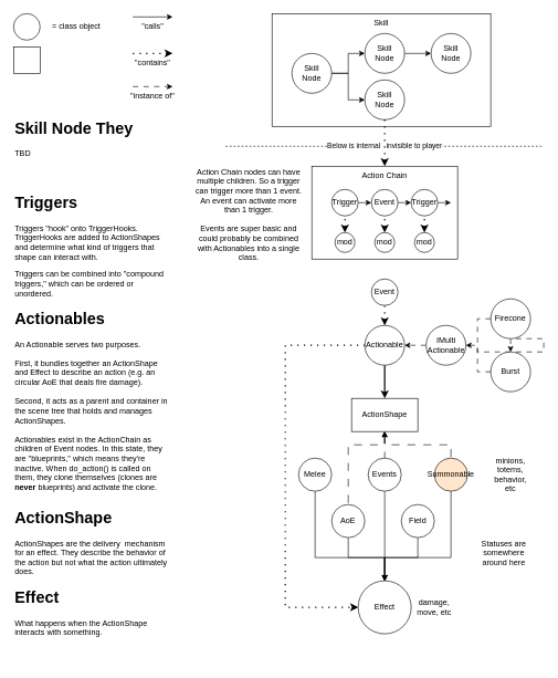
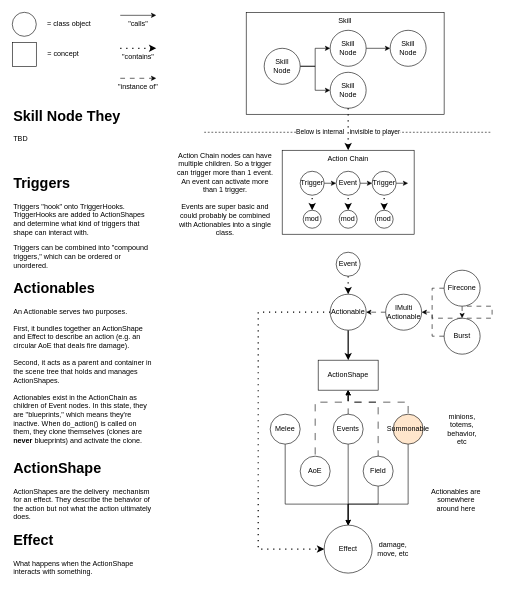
+ <mxCell id="5" value="= concept" style="text;html=1;align=center;verticalAlign=middle;whiteSpace=wrap;rounded=0;" parent="1" vertex="1"><mxGeometry x="60" y="75" width="90" height="30" as="geometry" /></mxCell>
+ <mxCell id="65" style="edgeStyle=orthogonalEdgeStyle;rounded=0;orthogonalLoop=1;jettySize=auto;html=1;exitX=0.5;exitY=1;exitDx=0;exitDy=0;entryX=0.5;entryY=0;entryDx=0;entryDy=0;dashed=1;dashPattern=12 12;endArrow=none;endFill=0;startArrow=classic;startFill=1;" edge="1" parent="1" source="67" target="39"><mxGeometry relative="1" as="geometry"><Array as="points"><mxPoint x="580" y="670" /><mxPoint x="630" y="670" /></Array></mxGeometry></mxCell>
- <mxCell id="68" style="edgeStyle=orthogonalEdgeStyle;rounded=0;orthogonalLoop=1;jettySize=auto;html=1;exitX=0.5;exitY=1;exitDx=0;exitDy=0;entryX=0.5;entryY=0;entryDx=0;entryDy=0;" edge="1" parent="1" source="69" target="45"><mxGeometry relative="1" as="geometry"><Array as="points"><mxPoint x="525" y="840" /><mxPoint x="580" y="840" /></Array></mxGeometry></mxCell>
- <mxCell id="37" value="Statuses are somewhere around here" style="text;html=1;align=center;verticalAlign=middle;whiteSpace=wrap;rounded=0;" parent="1" vertex="1"><mxGeometry x="710" y="800" width="100" height="65" as="geometry" /></mxCell>
+ <mxCell id="37" value="Actionables are somewhere around here" style="text;html=1;align=center;verticalAlign=middle;whiteSpace=wrap;rounded=0;" parent="1" vertex="1"><mxGeometry x="710" y="800" width="100" height="65" as="geometry" /></mxCell>
